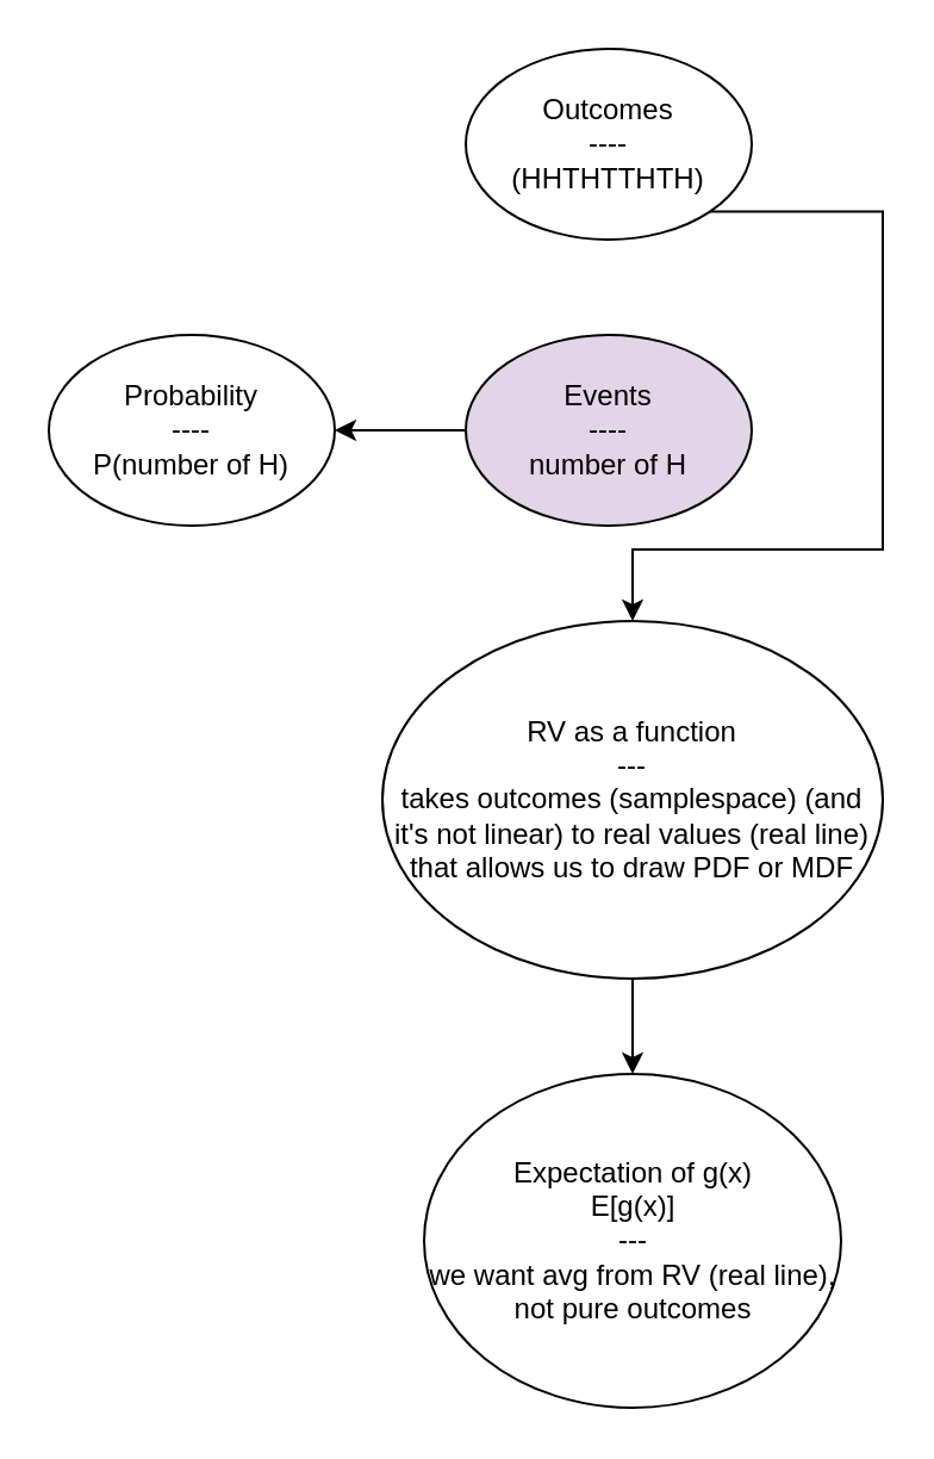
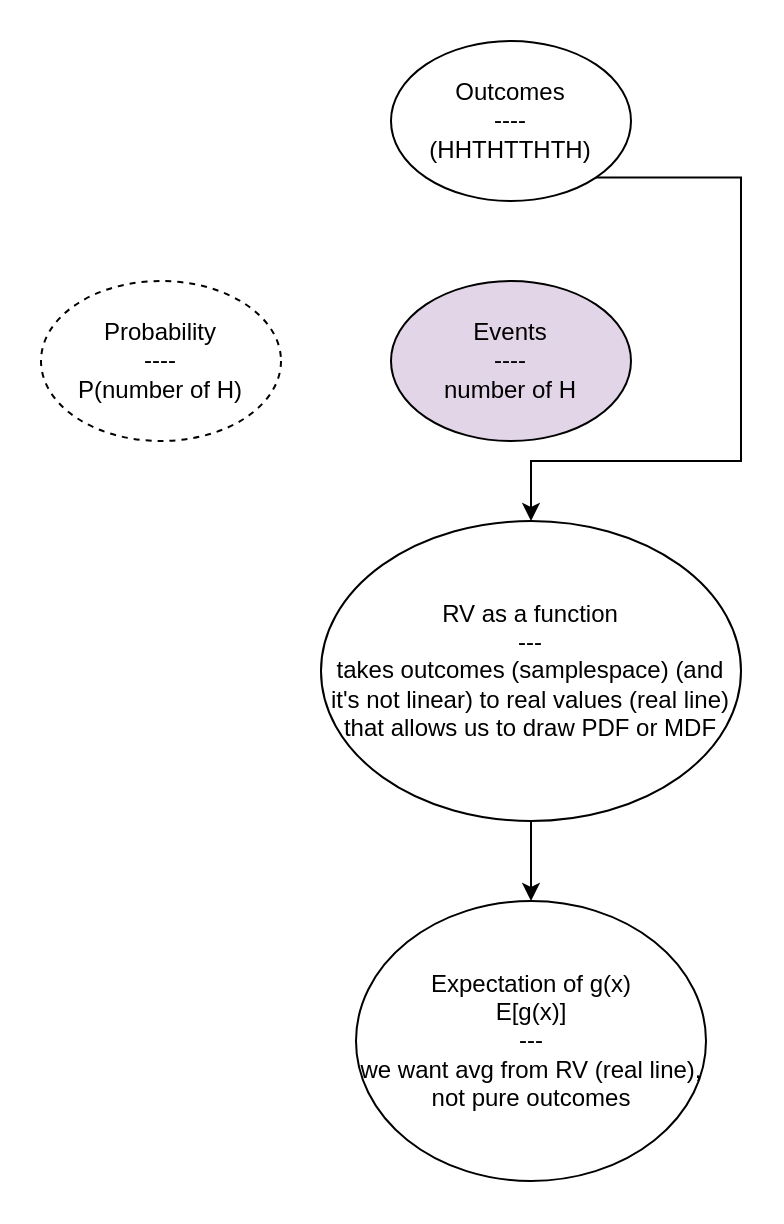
- <mxCell id="6" value="&lt;div&gt;Probability&lt;/div&gt;&lt;div&gt;----&lt;/div&gt;&lt;div&gt;P(number of H)&lt;br&gt;&lt;/div&gt;" style="ellipse;whiteSpace=wrap;html=1;" vertex="1" parent="1"><mxGeometry x="20" y="140" width="120" height="80" as="geometry" /></mxCell>
+ <mxCell id="6" value="&lt;div&gt;Probability&lt;/div&gt;&lt;div&gt;----&lt;/div&gt;&lt;div&gt;P(number of H)&lt;br&gt;&lt;/div&gt;" style="ellipse;whiteSpace=wrap;html=1;dashed=1;" vertex="1" parent="1"><mxGeometry x="20" y="140" width="120" height="80" as="geometry" /></mxCell>
- <mxCell id="4" style="edgeStyle=orthogonalEdgeStyle;rounded=0;orthogonalLoop=1;jettySize=auto;html=1;exitX=0;exitY=0.5;exitDx=0;exitDy=0;entryX=1;entryY=0.5;entryDx=0;entryDy=0;" edge="1" parent="1" source="5" target="6"><mxGeometry relative="1" as="geometry" /></mxCell>
